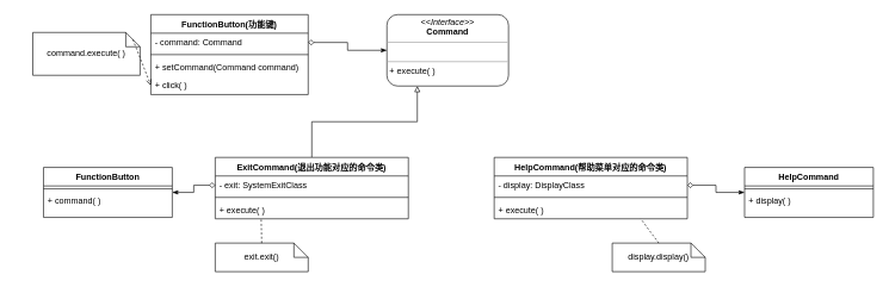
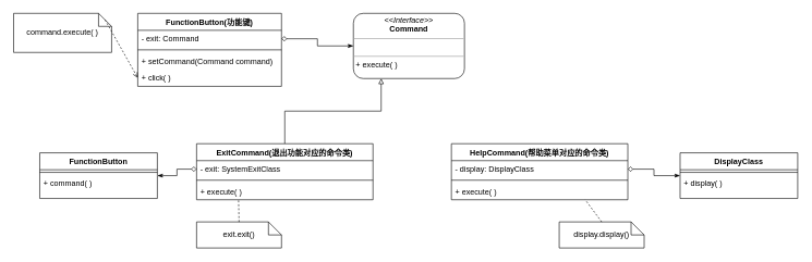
- <mxCell id="4" value="- command: Command" style="text;strokeColor=none;fillColor=none;align=left;verticalAlign=top;spacingLeft=4;spacingRight=4;overflow=hidden;rotatable=0;points=[[0,0.5],[1,0.5]];portConstraint=eastwest;" vertex="1" parent="3"><mxGeometry y="26" width="220" height="26" as="geometry" /></mxCell>
+ <mxCell id="4" value="- exit: Command" style="text;strokeColor=none;fillColor=none;align=left;verticalAlign=top;spacingLeft=4;spacingRight=4;overflow=hidden;rotatable=0;points=[[0,0.5],[1,0.5]];portConstraint=eastwest;" vertex="1" parent="3"><mxGeometry y="26" width="220" height="26" as="geometry" /></mxCell>
- <mxCell id="8" value="command.execute( )" style="shape=note;size=20;whiteSpace=wrap;html=1;" vertex="1" parent="1"><mxGeometry x="45" y="45" width="150" height="60" as="geometry" /></mxCell>
+ <mxCell id="8" value="command.execute( )" style="shape=note;size=20;whiteSpace=wrap;html=1;" vertex="1" parent="1"><mxGeometry x="20" y="20" width="150" height="60" as="geometry" /></mxCell>
- <mxCell id="24" value="HelpCommand" style="swimlane;fontStyle=1;align=center;verticalAlign=top;childLayout=stackLayout;horizontal=1;startSize=26;horizontalStack=0;resizeParent=1;resizeParentMax=0;resizeLast=0;collapsible=1;marginBottom=0;" vertex="1" parent="1"><mxGeometry x="1040" y="234" width="180" height="70" as="geometry" /></mxCell>
+ <mxCell id="24" value="DisplayClass" style="swimlane;fontStyle=1;align=center;verticalAlign=top;childLayout=stackLayout;horizontal=1;startSize=26;horizontalStack=0;resizeParent=1;resizeParentMax=0;resizeLast=0;collapsible=1;marginBottom=0;" vertex="1" parent="1"><mxGeometry x="1040" y="234" width="180" height="70" as="geometry" /></mxCell>
